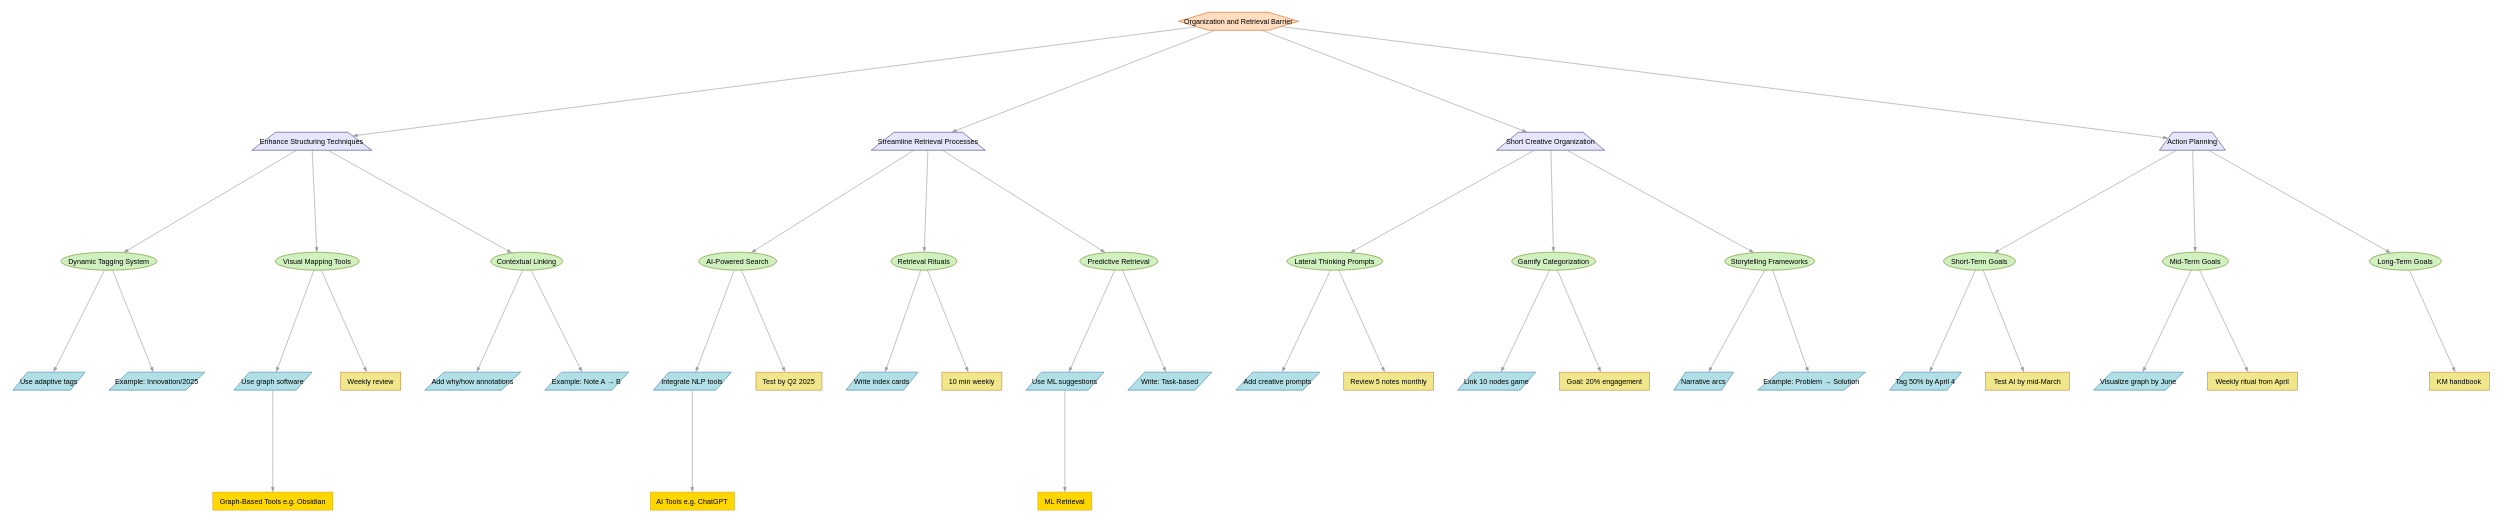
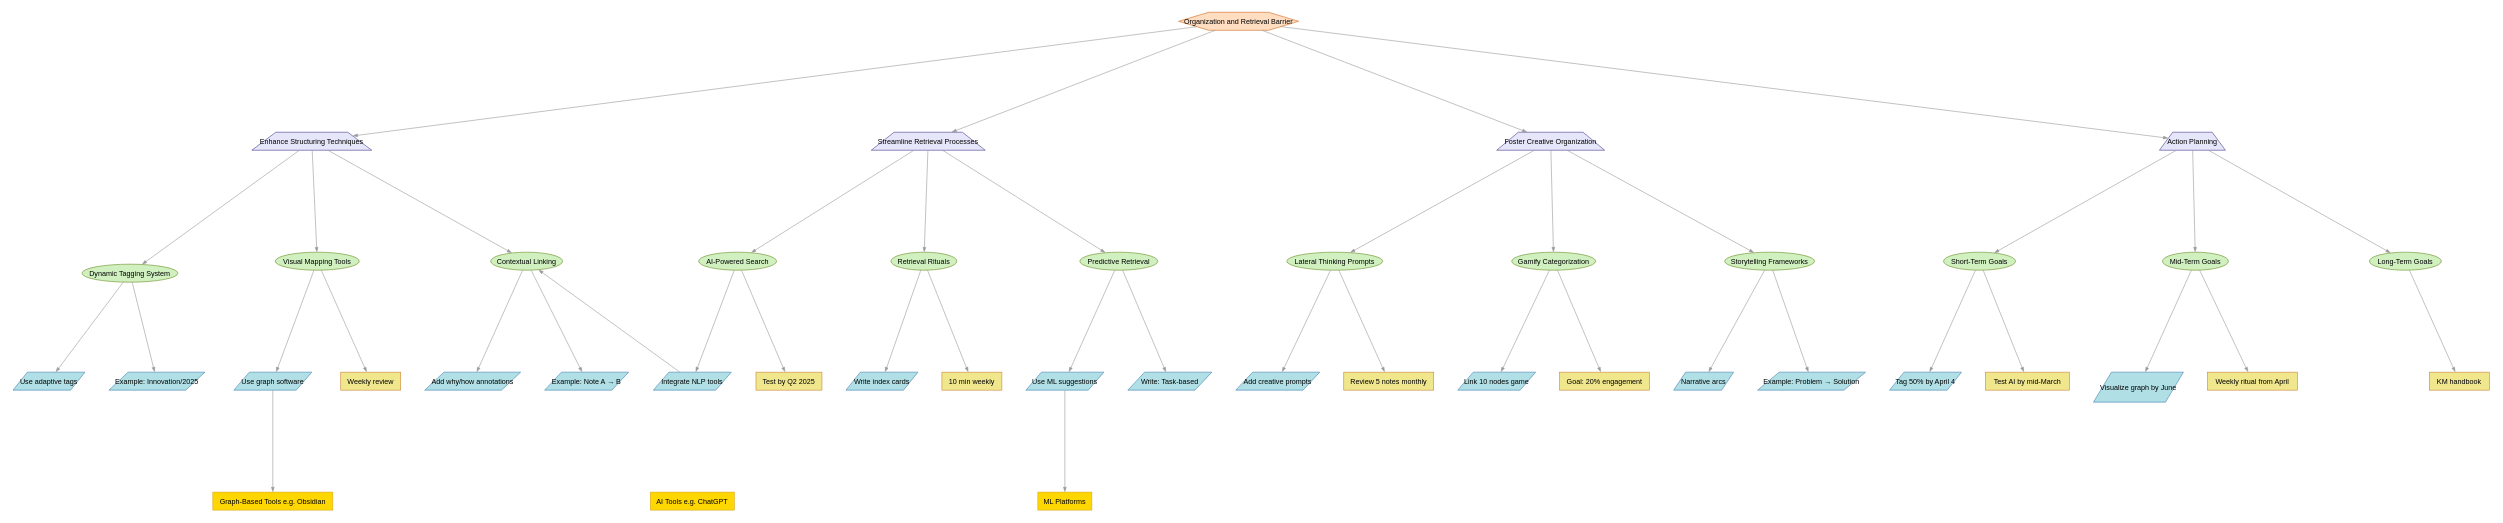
- <mxCell id="23" value="Short Creative Organization" style="shape=trapezoid;fillColor=#e6e6fa;strokeColor=#483d8b;perimeter=trapezoidPerimeter;" vertex="1" parent="1"><mxGeometry x="2493.824" y="220" width="180" height="30" as="geometry" /></mxCell>
+ <mxCell id="23" value="Foster Creative Organization" style="shape=trapezoid;fillColor=#e6e6fa;strokeColor=#483d8b;perimeter=trapezoidPerimeter;" vertex="1" parent="1"><mxGeometry x="2493.824" y="220" width="180" height="30" as="geometry" /></mxCell>
- <mxCell id="4" value="Dynamic Tagging System" style="shape=ellipse;fillColor=#d0f0c0;strokeColor=#6b8e23;perimeter=ellipsePerimeter;" vertex="1" parent="1"><mxGeometry x="100" y="420" width="160" height="30" as="geometry" /></mxCell>
+ <mxCell id="4" value="Dynamic Tagging System" style="shape=ellipse;fillColor=#d0f0c0;strokeColor=#6b8e23;perimeter=ellipsePerimeter;" vertex="1" parent="1"><mxGeometry x="135" y="440" width="160" height="30" as="geometry" /></mxCell>
- <mxCell id="38" value="Visualize graph by June" style="shape=parallelogram;fillColor=#b0e0e6;strokeColor=#4682b4;perimeter=parallelogramPerimeter;" vertex="1" parent="1"><mxGeometry x="3488.824" y="620" width="150" height="30" as="geometry" /></mxCell>
+ <mxCell id="38" value="Visualize graph by June" style="shape=parallelogram;fillColor=#b0e0e6;strokeColor=#4682b4;perimeter=parallelogramPerimeter;" vertex="1" parent="1"><mxGeometry x="3488.824" y="620" width="150" height="50" as="geometry" /></mxCell>
- <mxCell id="85" value="" style="curved=1;endArrow=blockThin;startArrow=none;strokeColor=#999999;endFill=1;" edge="1" parent="1" source="15" target="43"><mxGeometry relative="1" as="geometry" /></mxCell>
+ <mxCell id="85" value="" style="curved=1;endArrow=blockThin;startArrow=none;strokeColor=#999999;endFill=1;" edge="1" parent="1" source="15" target="10"><mxGeometry relative="1" as="geometry" /></mxCell>
- <mxCell id="44" value="ML Retrieval" style="shape=rectangle;fillColor=#ffd700;strokeColor=#daa520;perimeter=rectanglePerimeter;" vertex="1" parent="1"><mxGeometry x="1728.824" y="820" width="90" height="30" as="geometry" /></mxCell>
+ <mxCell id="44" value="ML Platforms" style="shape=rectangle;fillColor=#ffd700;strokeColor=#daa520;perimeter=rectanglePerimeter;" vertex="1" parent="1"><mxGeometry x="1728.824" y="820" width="90" height="30" as="geometry" /></mxCell>
